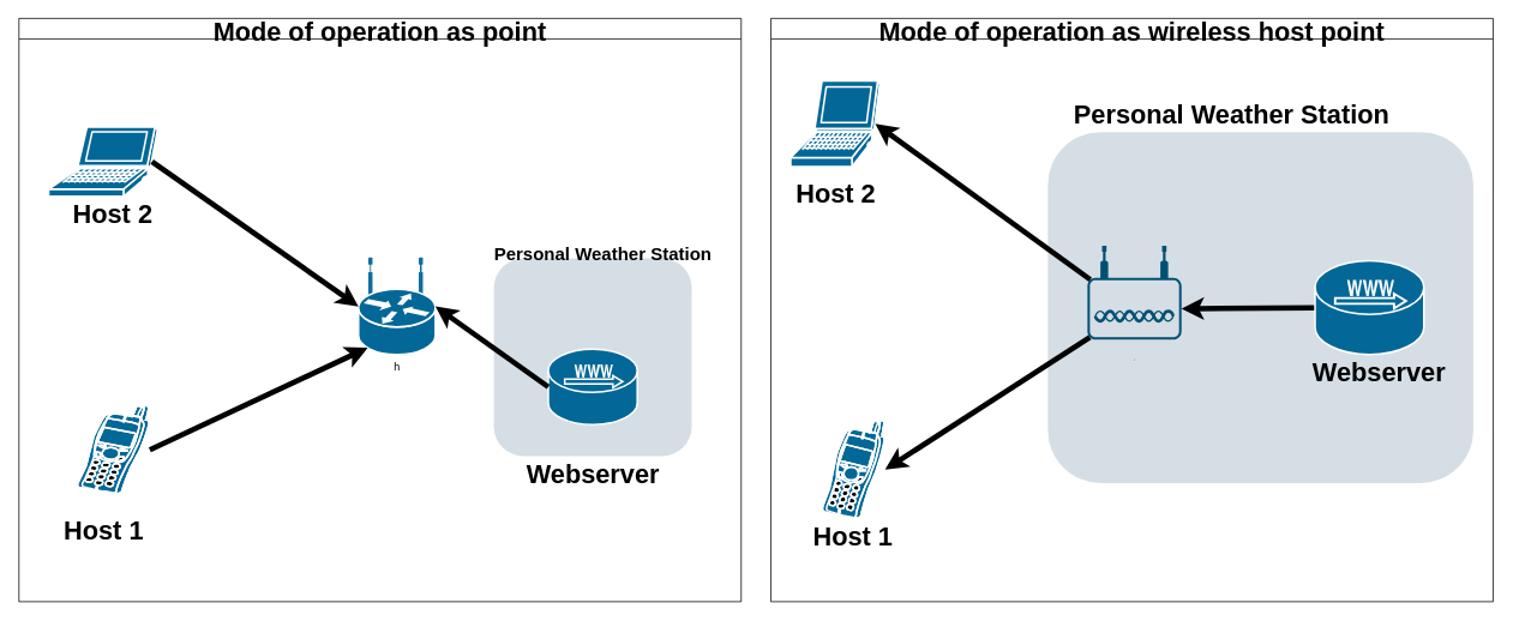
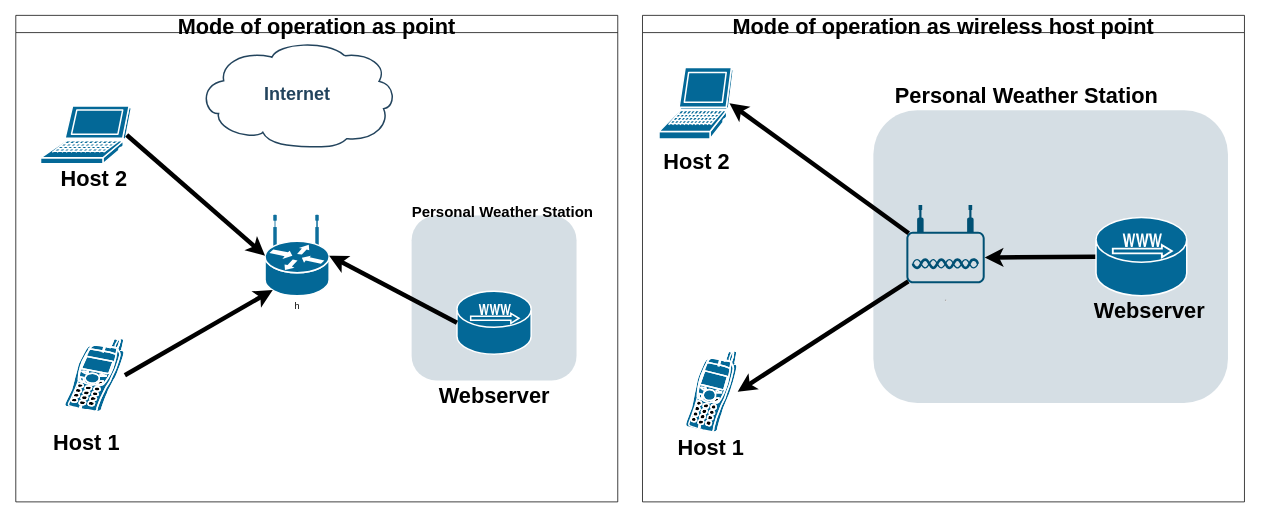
+ <mxCell id="13" value="Internet" style="shape=mxgraph.cisco.storage.cloud;html=1;dashed=0;strokeColor=#23445D;fillColor=#ffffff;strokeWidth=2;fontFamily=Helvetica;fontSize=24;fontColor=#23445D;align=center;fontStyle=1" parent="2" vertex="1"><mxGeometry x="243.25" y="33" width="264" height="143" as="geometry" /></mxCell>
- <mxCell id="3" value="h" style="shape=mxgraph.cisco.routers.wireless_router;sketch=0;html=1;pointerEvents=1;dashed=0;fillColor=#036897;strokeColor=#ffffff;strokeWidth=2;verticalLabelPosition=bottom;verticalAlign=top;align=center;outlineConnect=0;" parent="2" vertex="1"><mxGeometry x="377.5" y="267" width="85.5" height="107" as="geometry" /></mxCell>
+ <mxCell id="3" value="h" style="shape=mxgraph.cisco.routers.wireless_router;sketch=0;html=1;pointerEvents=1;dashed=0;fillColor=#036897;strokeColor=#ffffff;strokeWidth=2;verticalLabelPosition=bottom;verticalAlign=top;align=center;outlineConnect=0;" parent="2" vertex="1"><mxGeometry x="332.5" y="267" width="85.5" height="107" as="geometry" /></mxCell>
